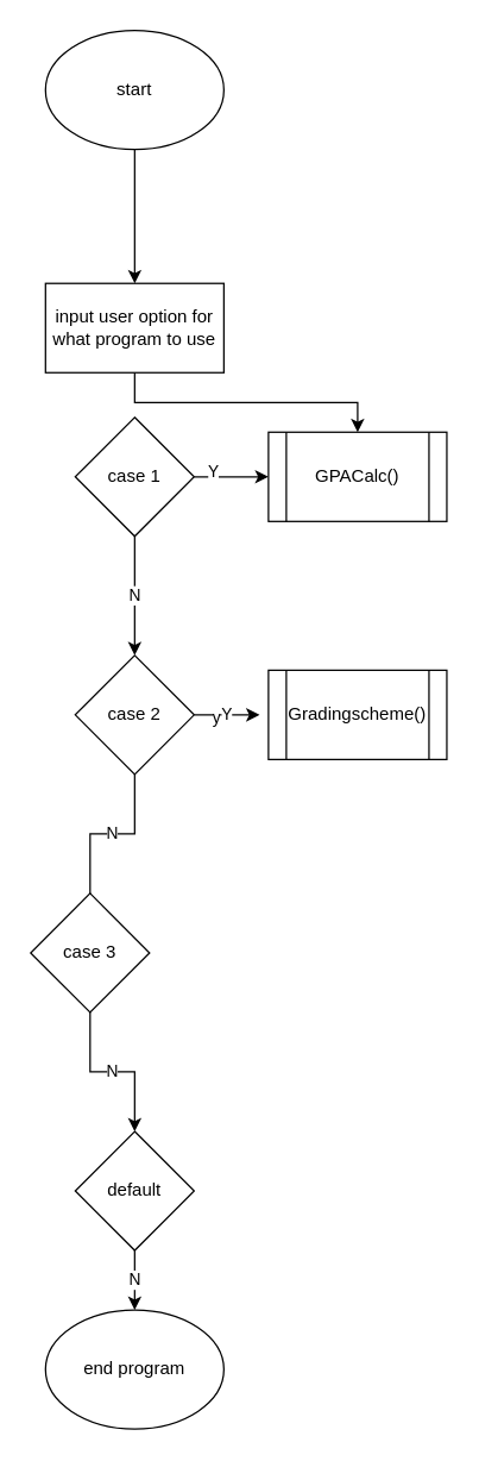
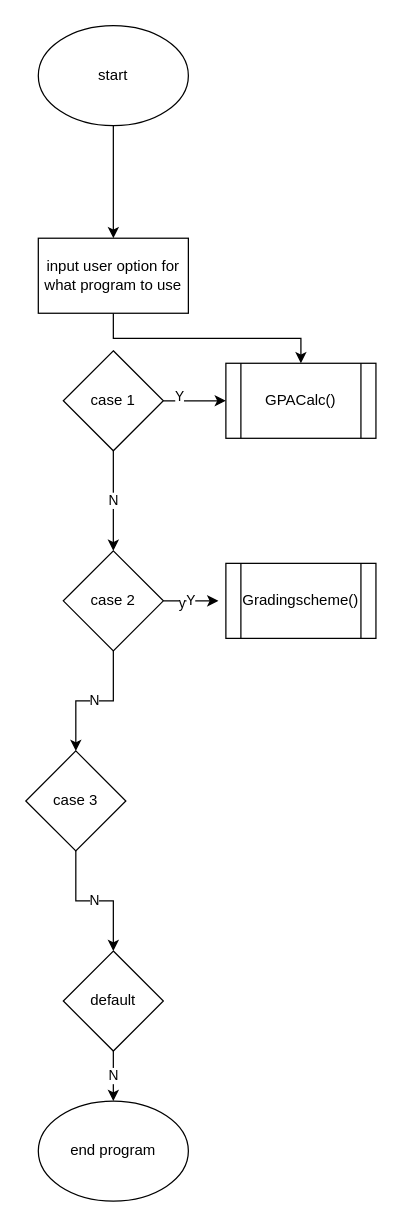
- <mxCell id="10" value="N" style="edgeStyle=orthogonalEdgeStyle;rounded=0;orthogonalLoop=1;jettySize=auto;html=1;endArrow=none;" edge="1" parent="1" source="13" target="15"><mxGeometry relative="1" as="geometry" /></mxCell>
+ <mxCell id="10" value="N" style="edgeStyle=orthogonalEdgeStyle;rounded=0;orthogonalLoop=1;jettySize=auto;html=1;" edge="1" parent="1" source="13" target="15"><mxGeometry relative="1" as="geometry" /></mxCell>
